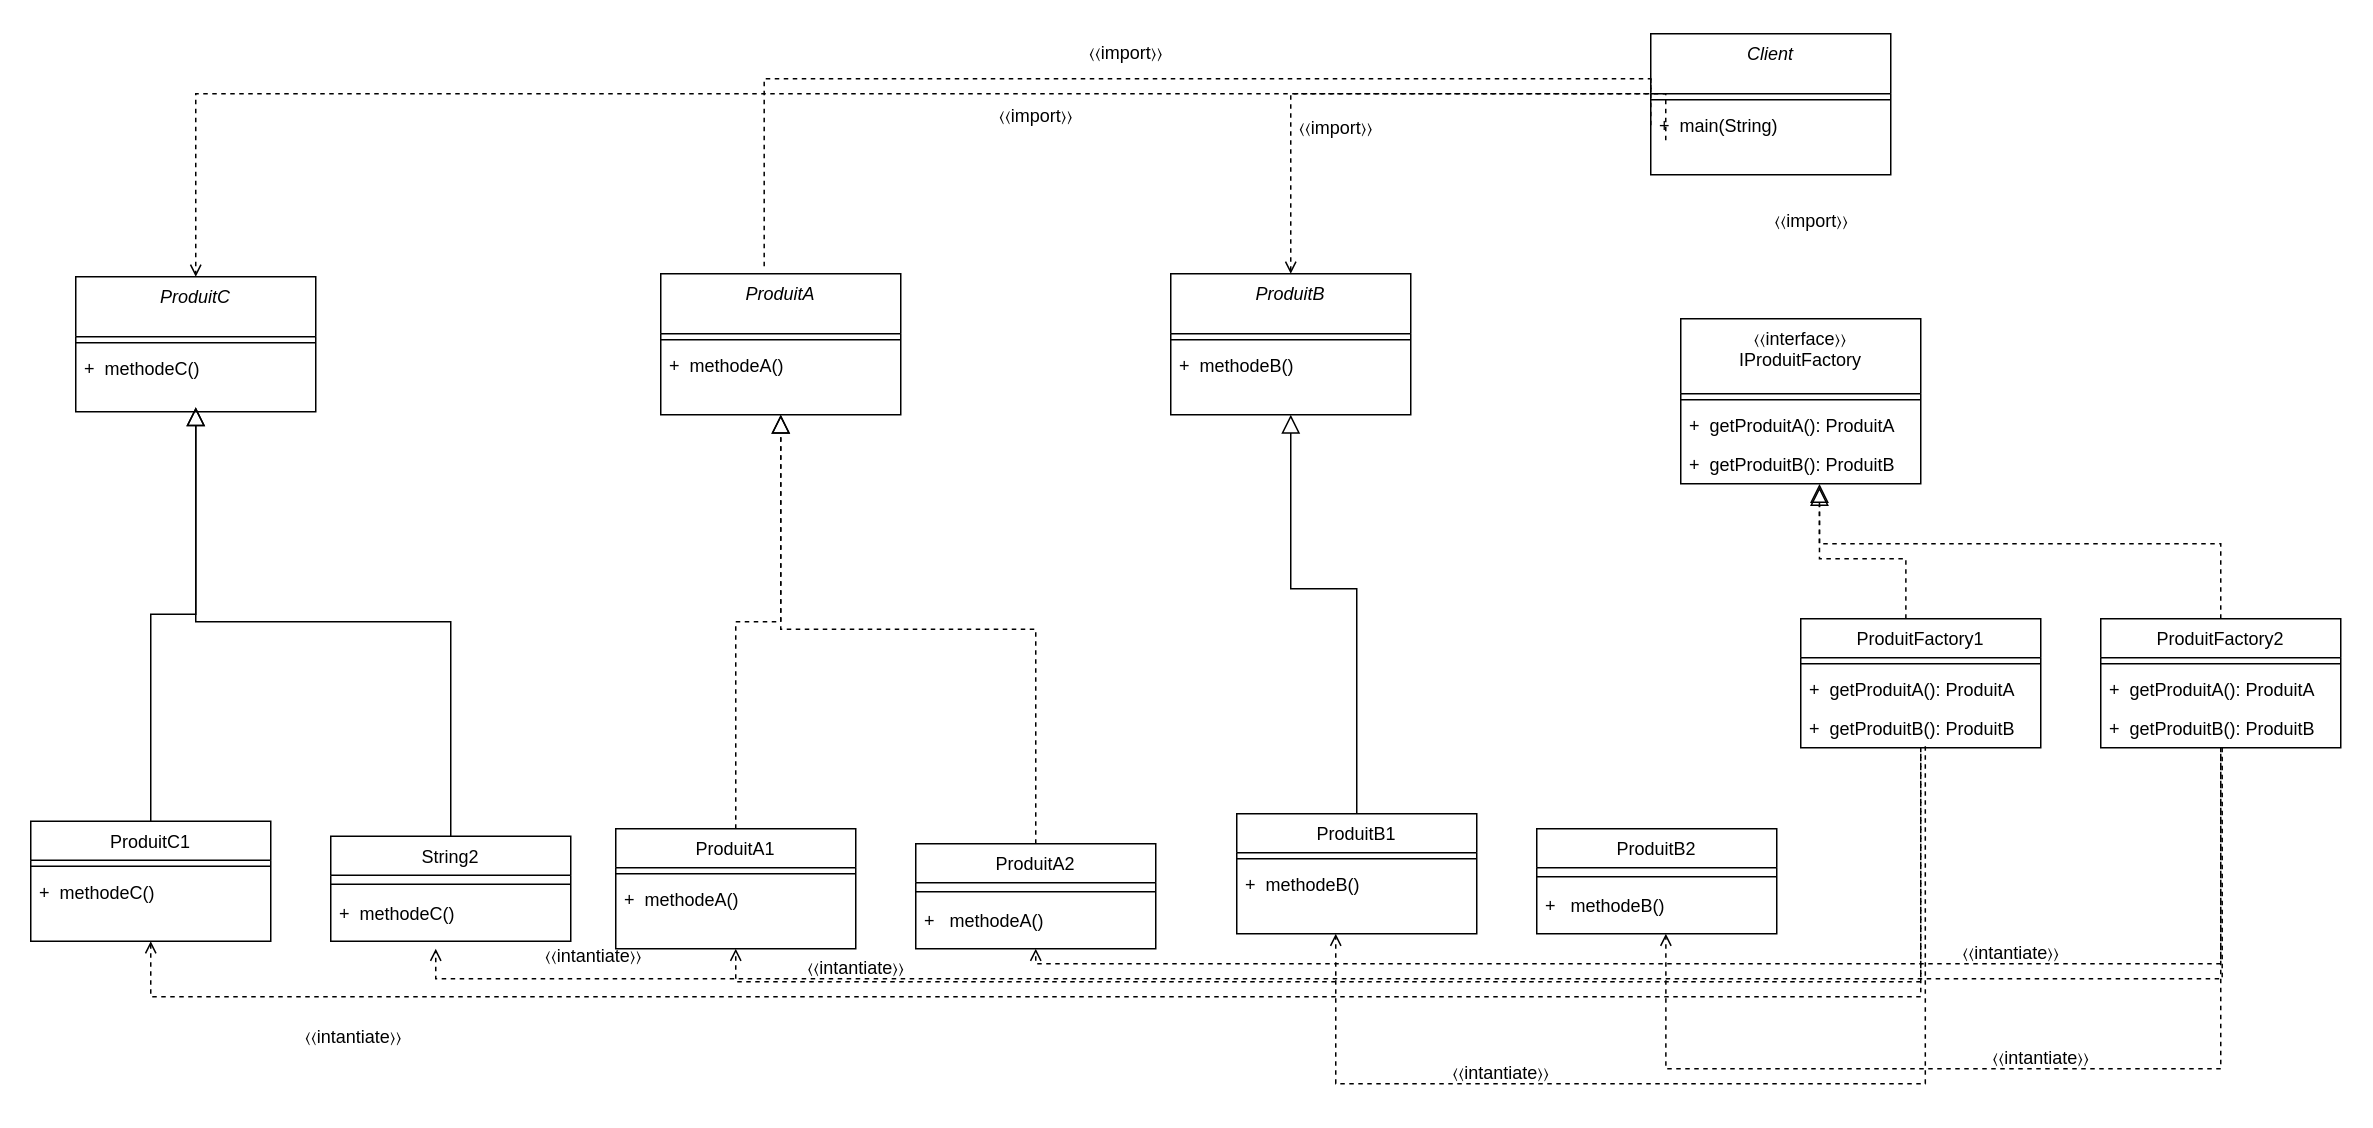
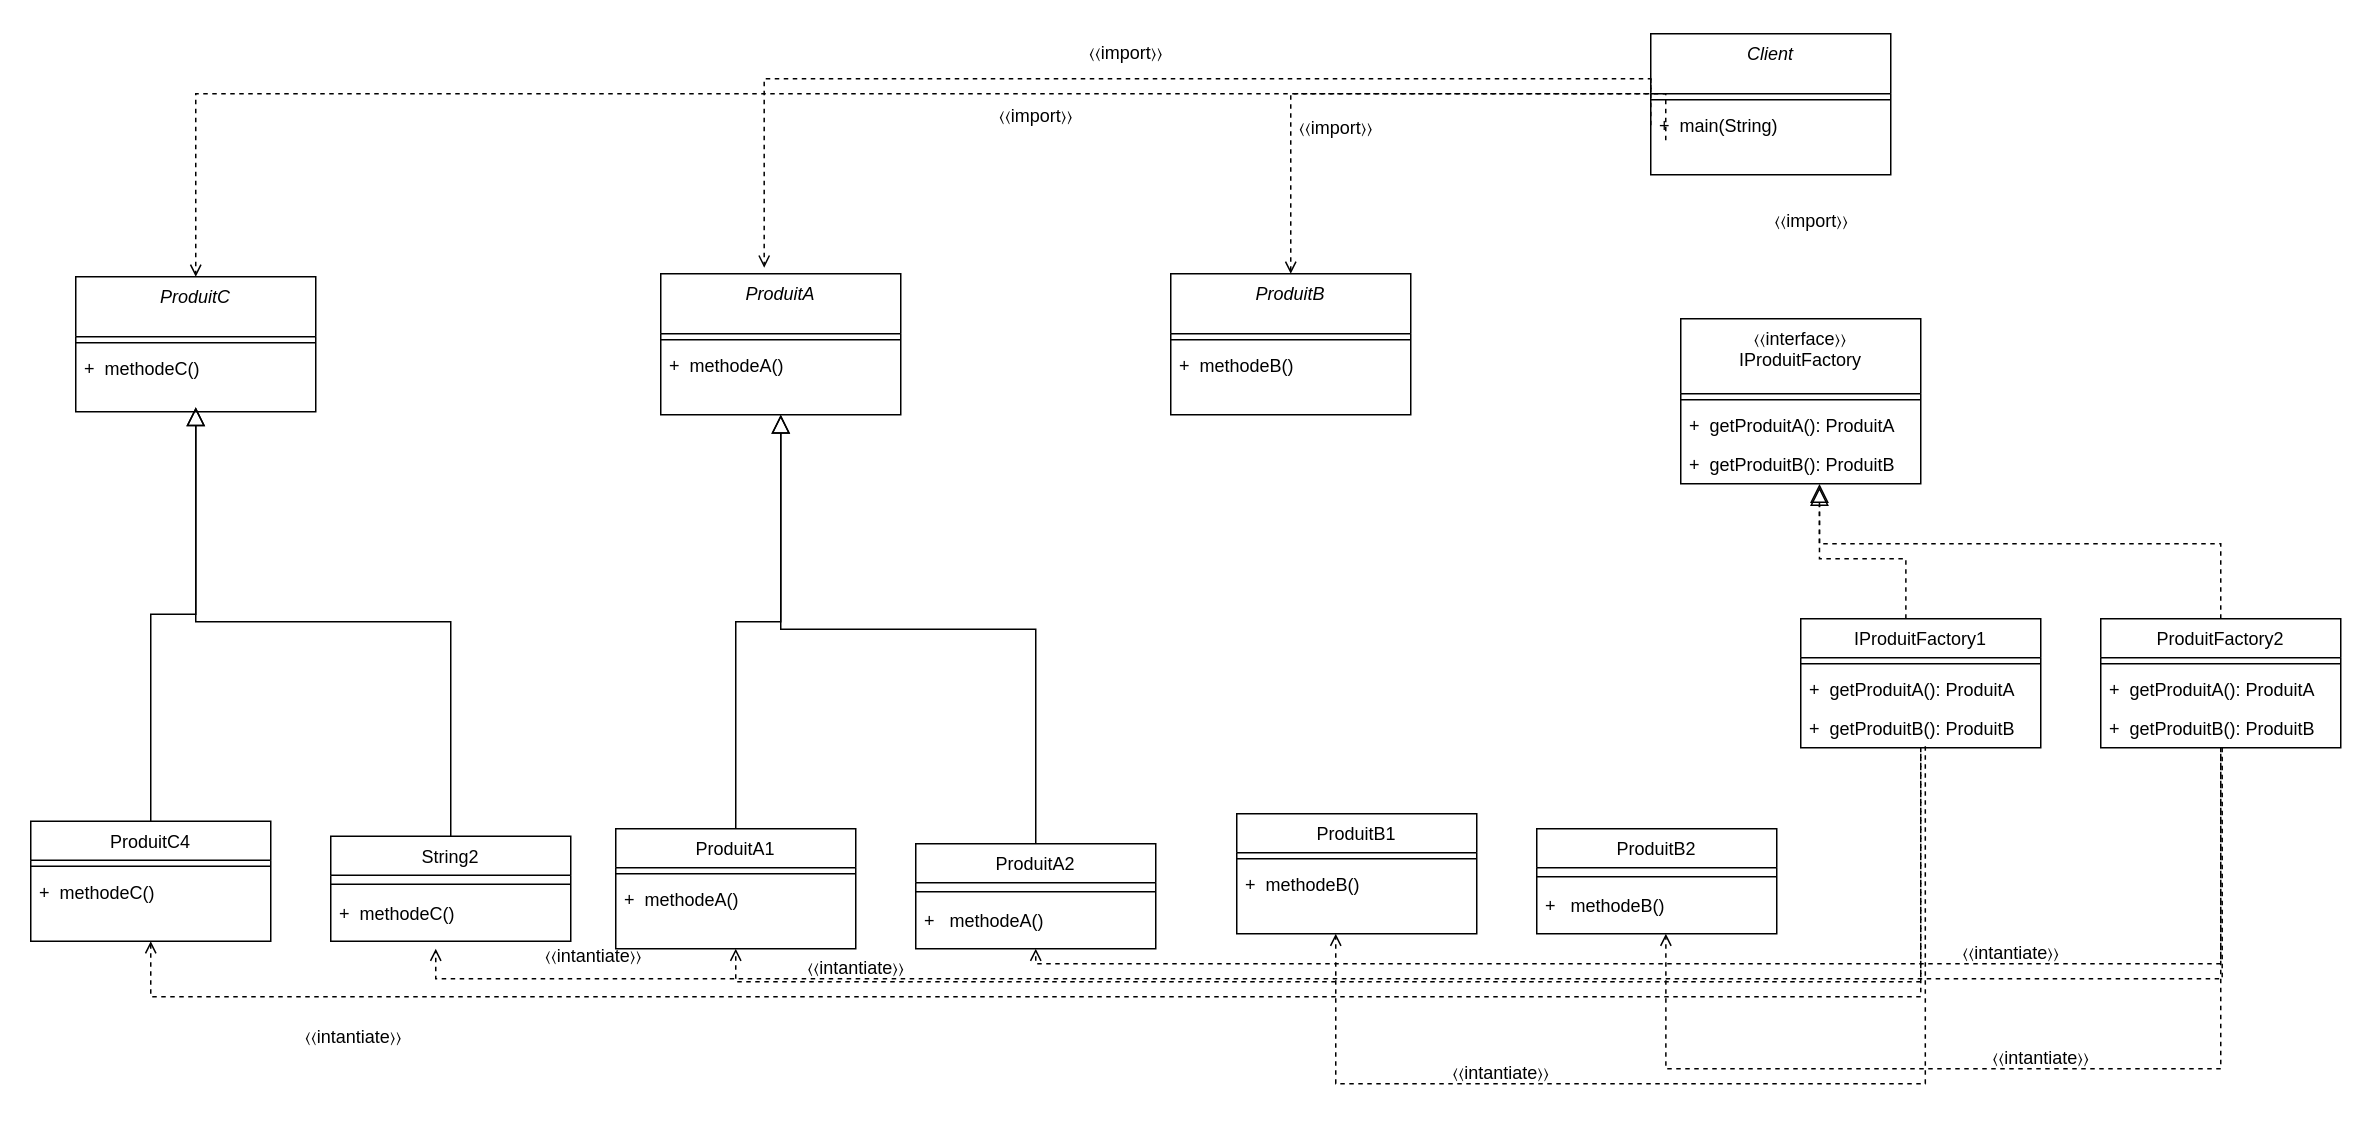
- <mxCell id="20" value="" style="endArrow=none;shadow=0;strokeWidth=1;rounded=0;endFill=1;edgeStyle=elbowEdgeStyle;elbow=vertical;dashed=1;exitX=0;exitY=0.5;exitDx=0;exitDy=0;entryX=0.431;entryY=-0.043;entryDx=0;entryDy=0;entryPerimeter=0;" parent="1" source="19" target="2" edge="1"><mxGeometry x="0.5" y="41" relative="1" as="geometry"><mxPoint x="860" y="146" as="sourcePoint" /><mxPoint x="1060" y="242" as="targetPoint" /><mxPoint x="-40" y="32" as="offset" /><Array as="points"><mxPoint x="650" y="52" /></Array></mxGeometry></mxCell>
+ <mxCell id="20" value="" style="endArrow=open;shadow=0;strokeWidth=1;rounded=0;endFill=1;edgeStyle=elbowEdgeStyle;elbow=vertical;dashed=1;exitX=0;exitY=0.5;exitDx=0;exitDy=0;entryX=0.431;entryY=-0.043;entryDx=0;entryDy=0;entryPerimeter=0;" parent="1" source="19" target="2" edge="1"><mxGeometry x="0.5" y="41" relative="1" as="geometry"><mxPoint x="860" y="146" as="sourcePoint" /><mxPoint x="1060" y="242" as="targetPoint" /><mxPoint x="-40" y="32" as="offset" /><Array as="points"><mxPoint x="650" y="52" /></Array></mxGeometry></mxCell>
- <mxCell id="31" value="" style="endArrow=block;endSize=10;endFill=0;shadow=0;strokeWidth=1;rounded=0;edgeStyle=elbowEdgeStyle;elbow=vertical;exitX=0.5;exitY=0;exitDx=0;exitDy=0;entryX=0.5;entryY=1;entryDx=0;entryDy=0;" parent="1" source="25" target="22" edge="1"><mxGeometry width="160" relative="1" as="geometry"><mxPoint x="880" y="542" as="sourcePoint" /><mxPoint x="870" y="292" as="targetPoint" /><Array as="points"><mxPoint x="860" y="392" /></Array></mxGeometry></mxCell>
- <mxCell id="12" value="" style="endArrow=block;endSize=10;endFill=0;shadow=0;strokeWidth=1;rounded=0;edgeStyle=elbowEdgeStyle;elbow=vertical;dashed=1;" parent="1" source="9" target="2" edge="1"><mxGeometry width="160" relative="1" as="geometry"><mxPoint x="620" y="395" as="sourcePoint" /><mxPoint x="720" y="293" as="targetPoint" /></mxGeometry></mxCell>
+ <mxCell id="12" value="" style="endArrow=block;endSize=10;endFill=0;shadow=0;strokeWidth=1;rounded=0;edgeStyle=elbowEdgeStyle;elbow=vertical;" parent="1" source="9" target="2" edge="1"><mxGeometry width="160" relative="1" as="geometry"><mxPoint x="620" y="395" as="sourcePoint" /><mxPoint x="720" y="293" as="targetPoint" /></mxGeometry></mxCell>
- <mxCell id="36" value="ProduitFactory1" style="swimlane;fontStyle=0;align=center;verticalAlign=top;childLayout=stackLayout;horizontal=1;startSize=26;horizontalStack=0;resizeParent=1;resizeLast=0;collapsible=1;marginBottom=0;rounded=0;shadow=0;strokeWidth=1;" parent="1" vertex="1"><mxGeometry x="1200" y="412" width="160" height="86" as="geometry"><mxRectangle x="550" y="140" width="160" height="26" as="alternateBounds" /></mxGeometry></mxCell>
+ <mxCell id="36" value="IProduitFactory1" style="swimlane;fontStyle=0;align=center;verticalAlign=top;childLayout=stackLayout;horizontal=1;startSize=26;horizontalStack=0;resizeParent=1;resizeLast=0;collapsible=1;marginBottom=0;rounded=0;shadow=0;strokeWidth=1;" parent="1" vertex="1"><mxGeometry x="1200" y="412" width="160" height="86" as="geometry"><mxRectangle x="550" y="140" width="160" height="26" as="alternateBounds" /></mxGeometry></mxCell>
- <mxCell id="8" value="" style="endArrow=block;endSize=10;endFill=0;shadow=0;strokeWidth=1;rounded=0;edgeStyle=elbowEdgeStyle;elbow=vertical;dashed=1;" parent="1" source="5" target="2" edge="1"><mxGeometry width="160" relative="1" as="geometry"><mxPoint x="610" y="225" as="sourcePoint" /><mxPoint x="610" y="225" as="targetPoint" /></mxGeometry></mxCell>
+ <mxCell id="8" value="" style="endArrow=block;endSize=10;endFill=0;shadow=0;strokeWidth=1;rounded=0;edgeStyle=elbowEdgeStyle;elbow=vertical;" parent="1" source="5" target="2" edge="1"><mxGeometry width="160" relative="1" as="geometry"><mxPoint x="610" y="225" as="sourcePoint" /><mxPoint x="610" y="225" as="targetPoint" /></mxGeometry></mxCell>
- <mxCell id="62" value="ProduitC1" style="swimlane;fontStyle=0;align=center;verticalAlign=top;childLayout=stackLayout;horizontal=1;startSize=26;horizontalStack=0;resizeParent=1;resizeLast=0;collapsible=1;marginBottom=0;rounded=0;shadow=0;strokeWidth=1;" vertex="1" parent="1"><mxGeometry x="20" y="547" width="160" height="80" as="geometry"><mxRectangle x="130" y="380" width="160" height="26" as="alternateBounds" /></mxGeometry></mxCell>
+ <mxCell id="62" value="ProduitC4" style="swimlane;fontStyle=0;align=center;verticalAlign=top;childLayout=stackLayout;horizontal=1;startSize=26;horizontalStack=0;resizeParent=1;resizeLast=0;collapsible=1;marginBottom=0;rounded=0;shadow=0;strokeWidth=1;" vertex="1" parent="1"><mxGeometry x="20" y="547" width="160" height="80" as="geometry"><mxRectangle x="130" y="380" width="160" height="26" as="alternateBounds" /></mxGeometry></mxCell>
